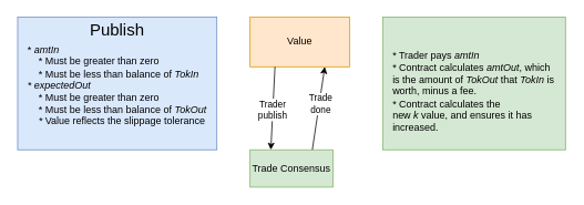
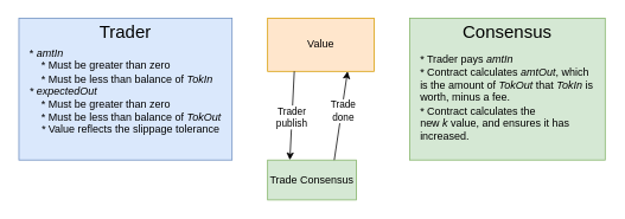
- <mxCell id="10" value="&lt;font style=&quot;font-size: 20px&quot;&gt;Publish&lt;/font&gt;" style="text;html=1;strokeColor=none;fillColor=none;align=center;verticalAlign=middle;whiteSpace=wrap;rounded=0;" vertex="1" parent="1"><mxGeometry x="20" y="20" width="240" height="30" as="geometry" /></mxCell>
+ <mxCell id="10" value="&lt;font style=&quot;font-size: 20px&quot;&gt;Trader&lt;/font&gt;" style="text;html=1;strokeColor=none;fillColor=none;align=center;verticalAlign=middle;whiteSpace=wrap;rounded=0;" vertex="1" parent="1"><mxGeometry x="20" y="20" width="240" height="30" as="geometry" /></mxCell>
+ <mxCell id="12" value="&lt;font style=&quot;font-size: 20px&quot;&gt;Consensus&lt;/font&gt;" style="text;html=1;strokeColor=none;fillColor=none;align=center;verticalAlign=middle;whiteSpace=wrap;rounded=0;" vertex="1" parent="1"><mxGeometry x="460" y="20" width="220" height="30" as="geometry" /></mxCell>
